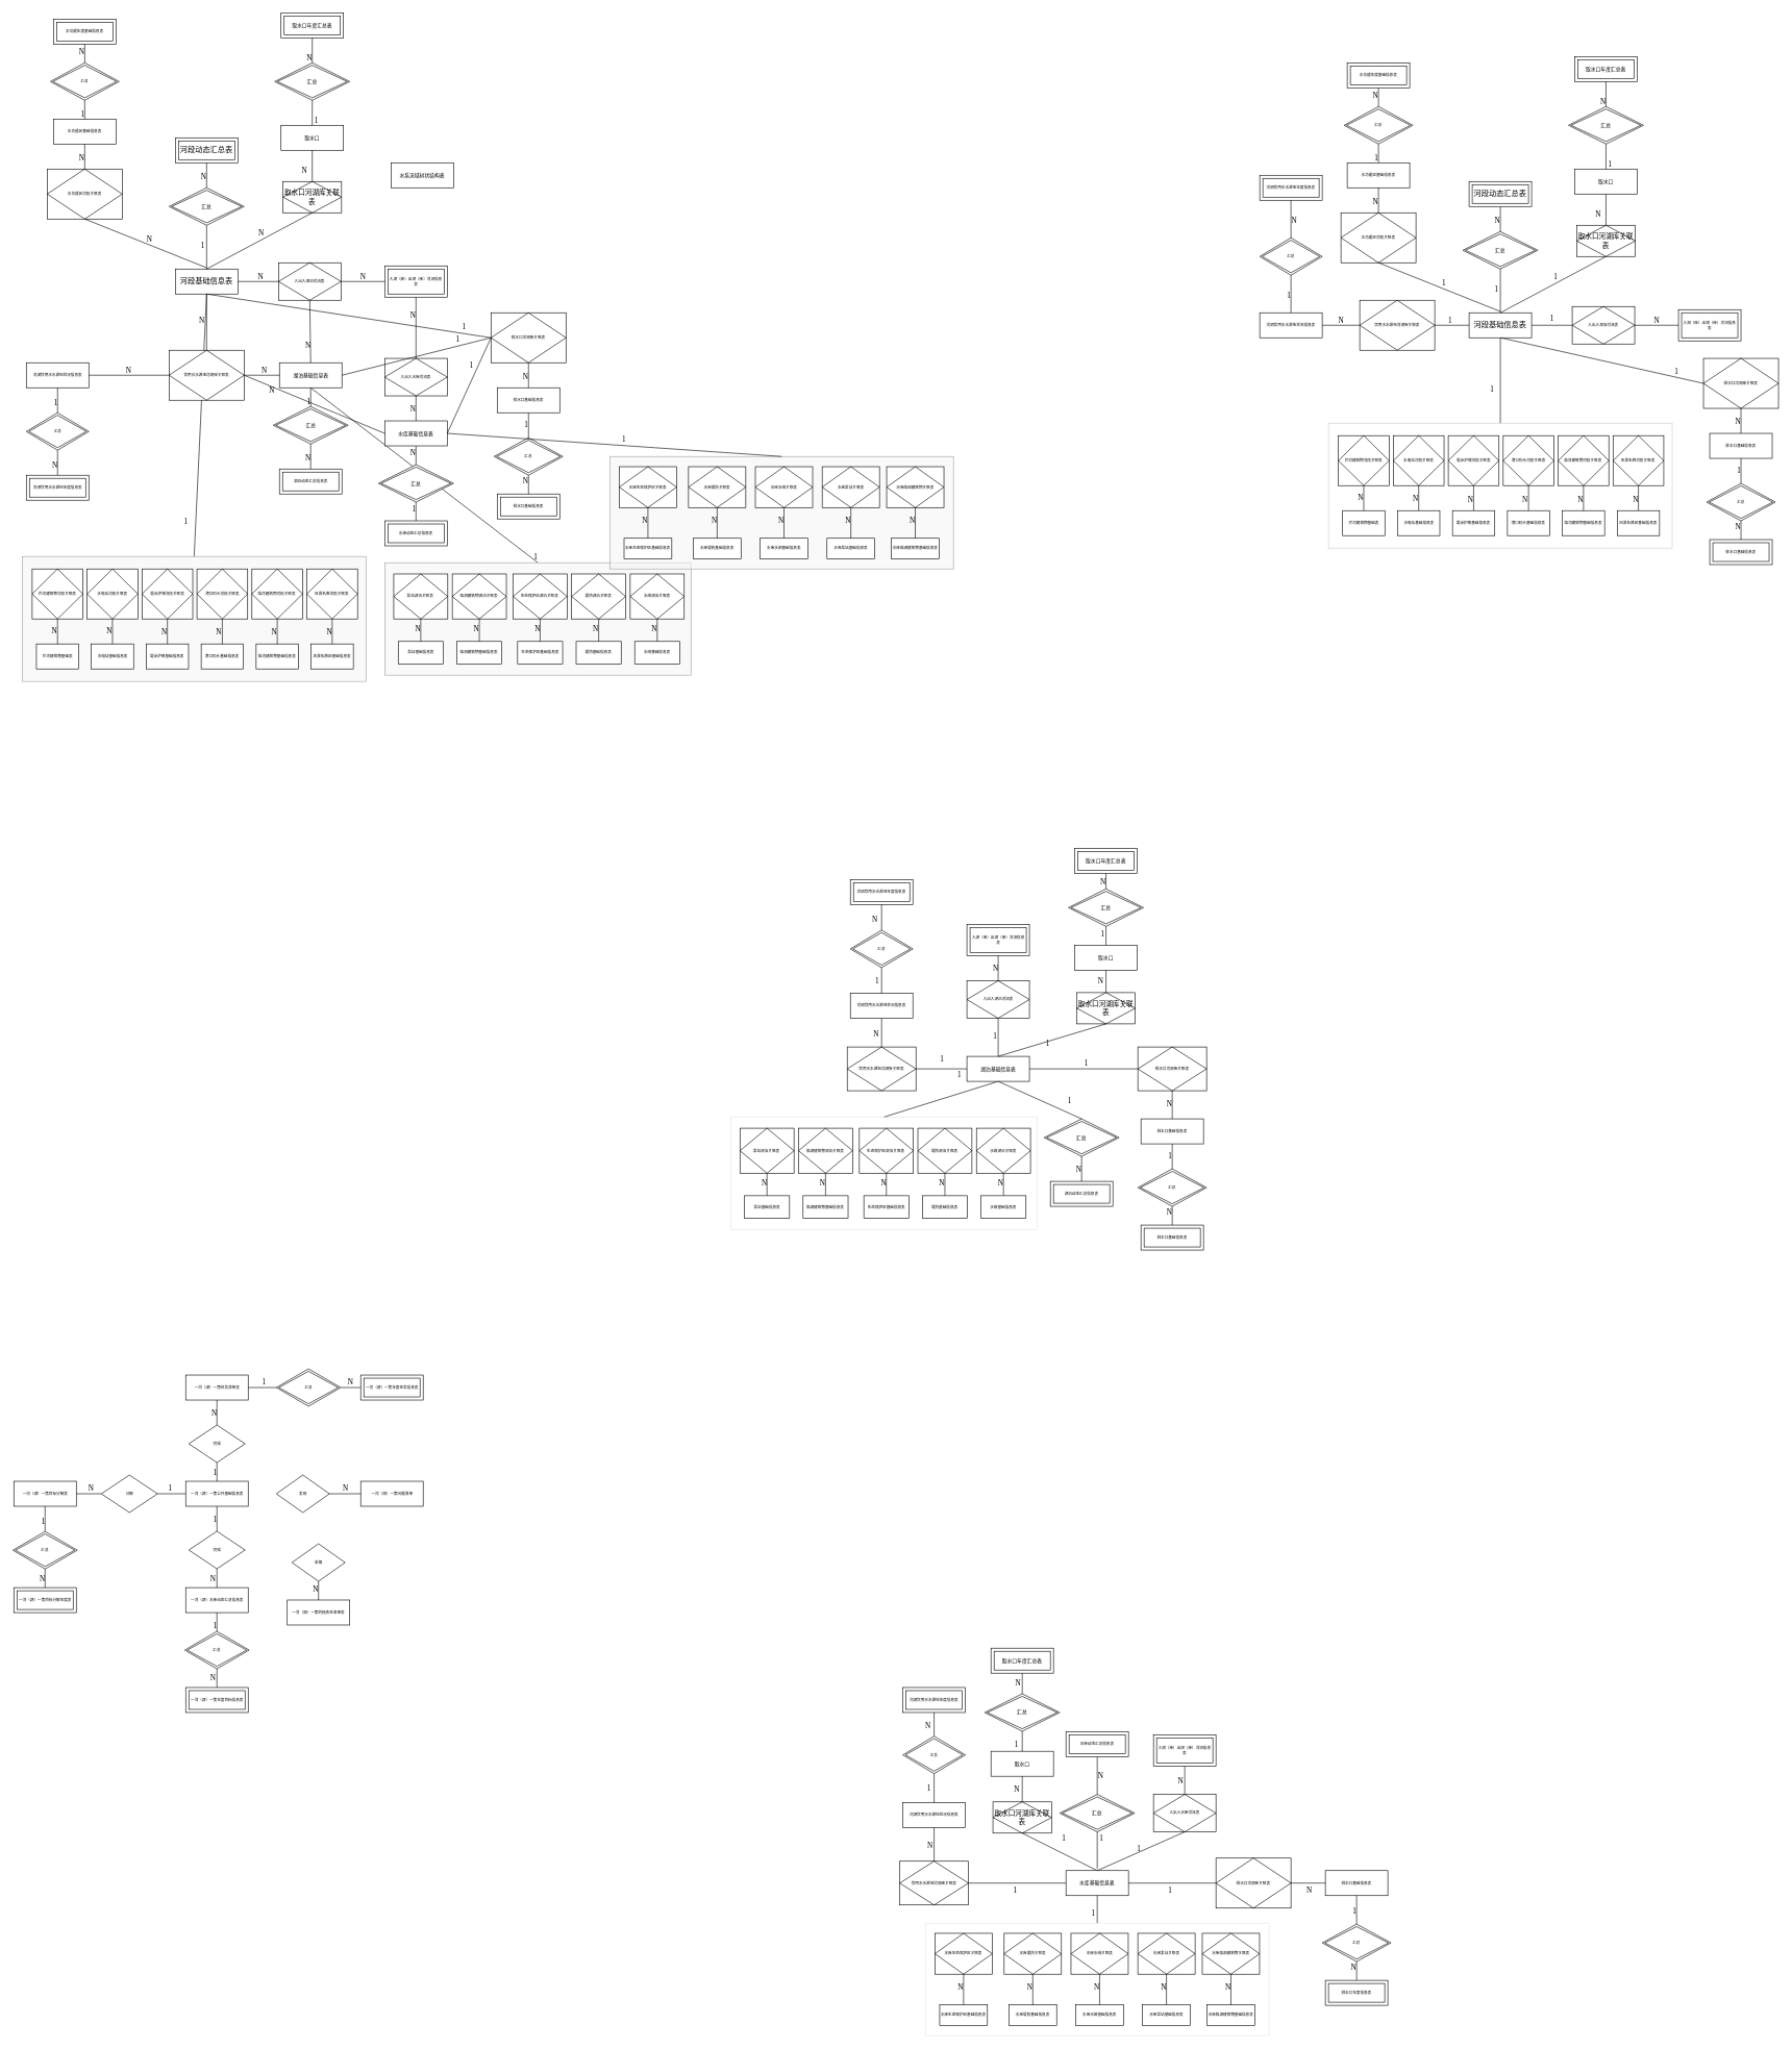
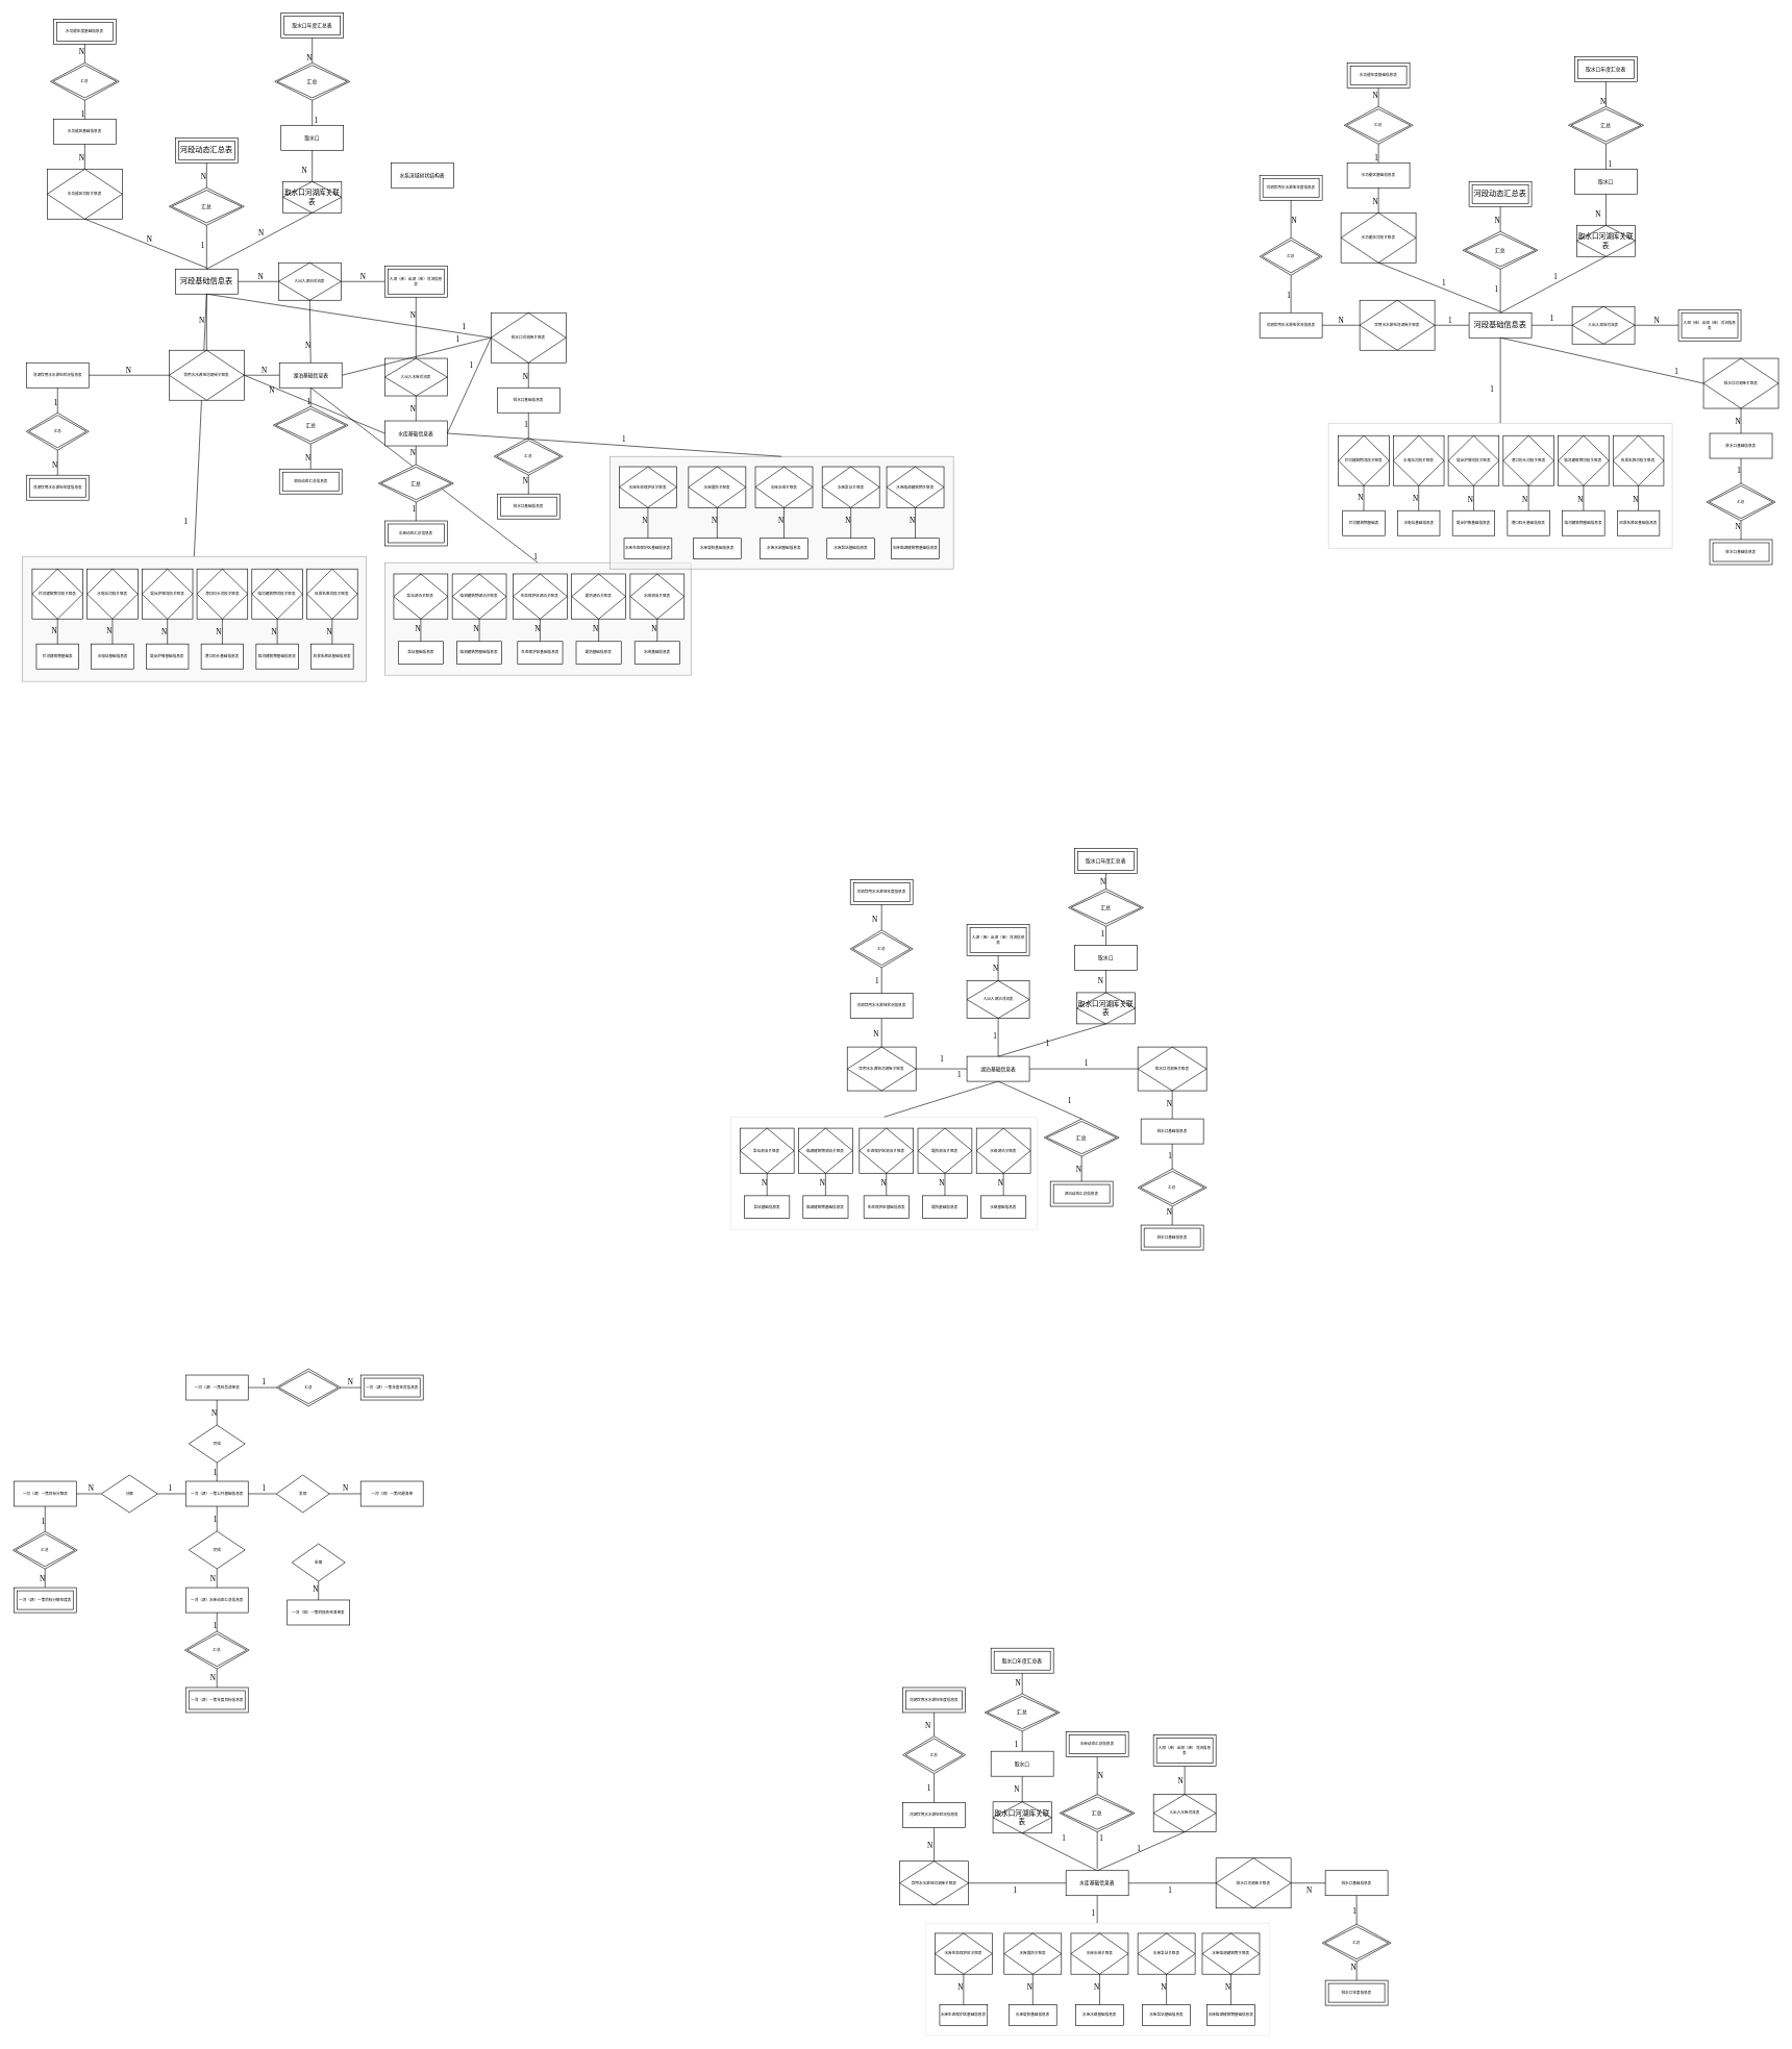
+ <mxCell id="94" value="" style="endArrow=none;html=1;rounded=0;fontSize=6;exitX=1;exitY=0.5;exitDx=0;exitDy=0;entryX=0;entryY=0.5;entryDx=0;entryDy=0;fontFamily=仿宋;" parent="1" source="87" target="93" edge="1"><mxGeometry relative="1" as="geometry"><mxPoint x="406.5" y="2470" as="sourcePoint" /><mxPoint x="566.5" y="2470" as="targetPoint" /></mxGeometry></mxCell>
+ <mxCell id="95" value="1" style="resizable=0;html=1;align=right;verticalAlign=bottom;fontFamily=仿宋;" parent="94" connectable="0" vertex="1"><mxGeometry x="1" relative="1" as="geometry"><mxPoint x="-16.5" as="offset" /></mxGeometry></mxCell>
